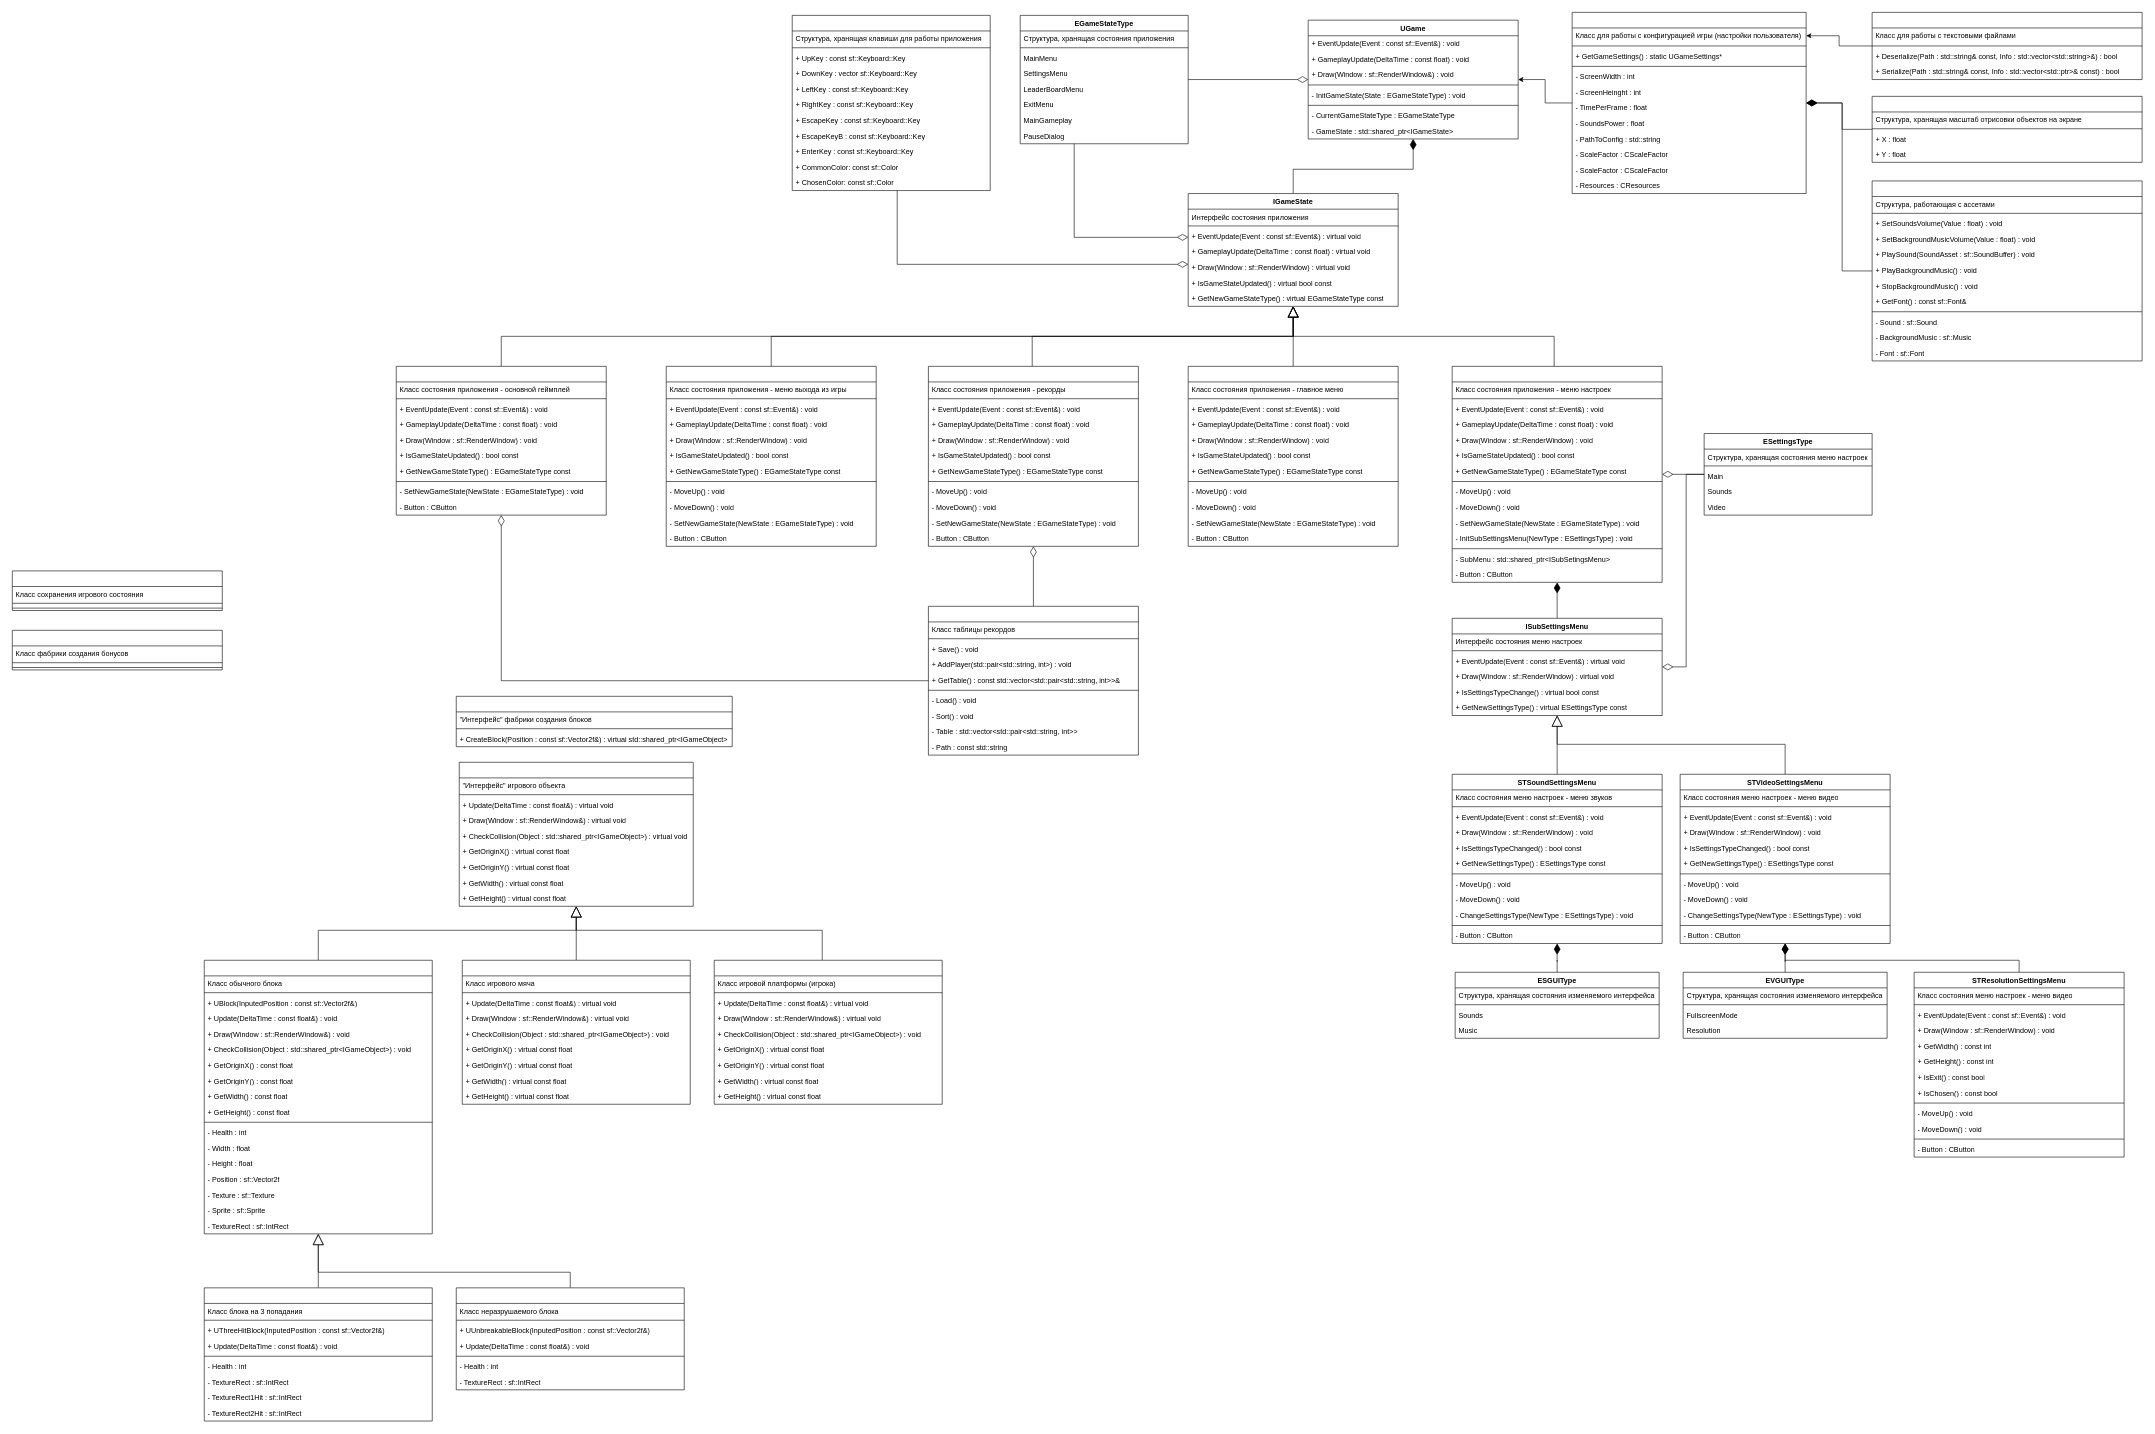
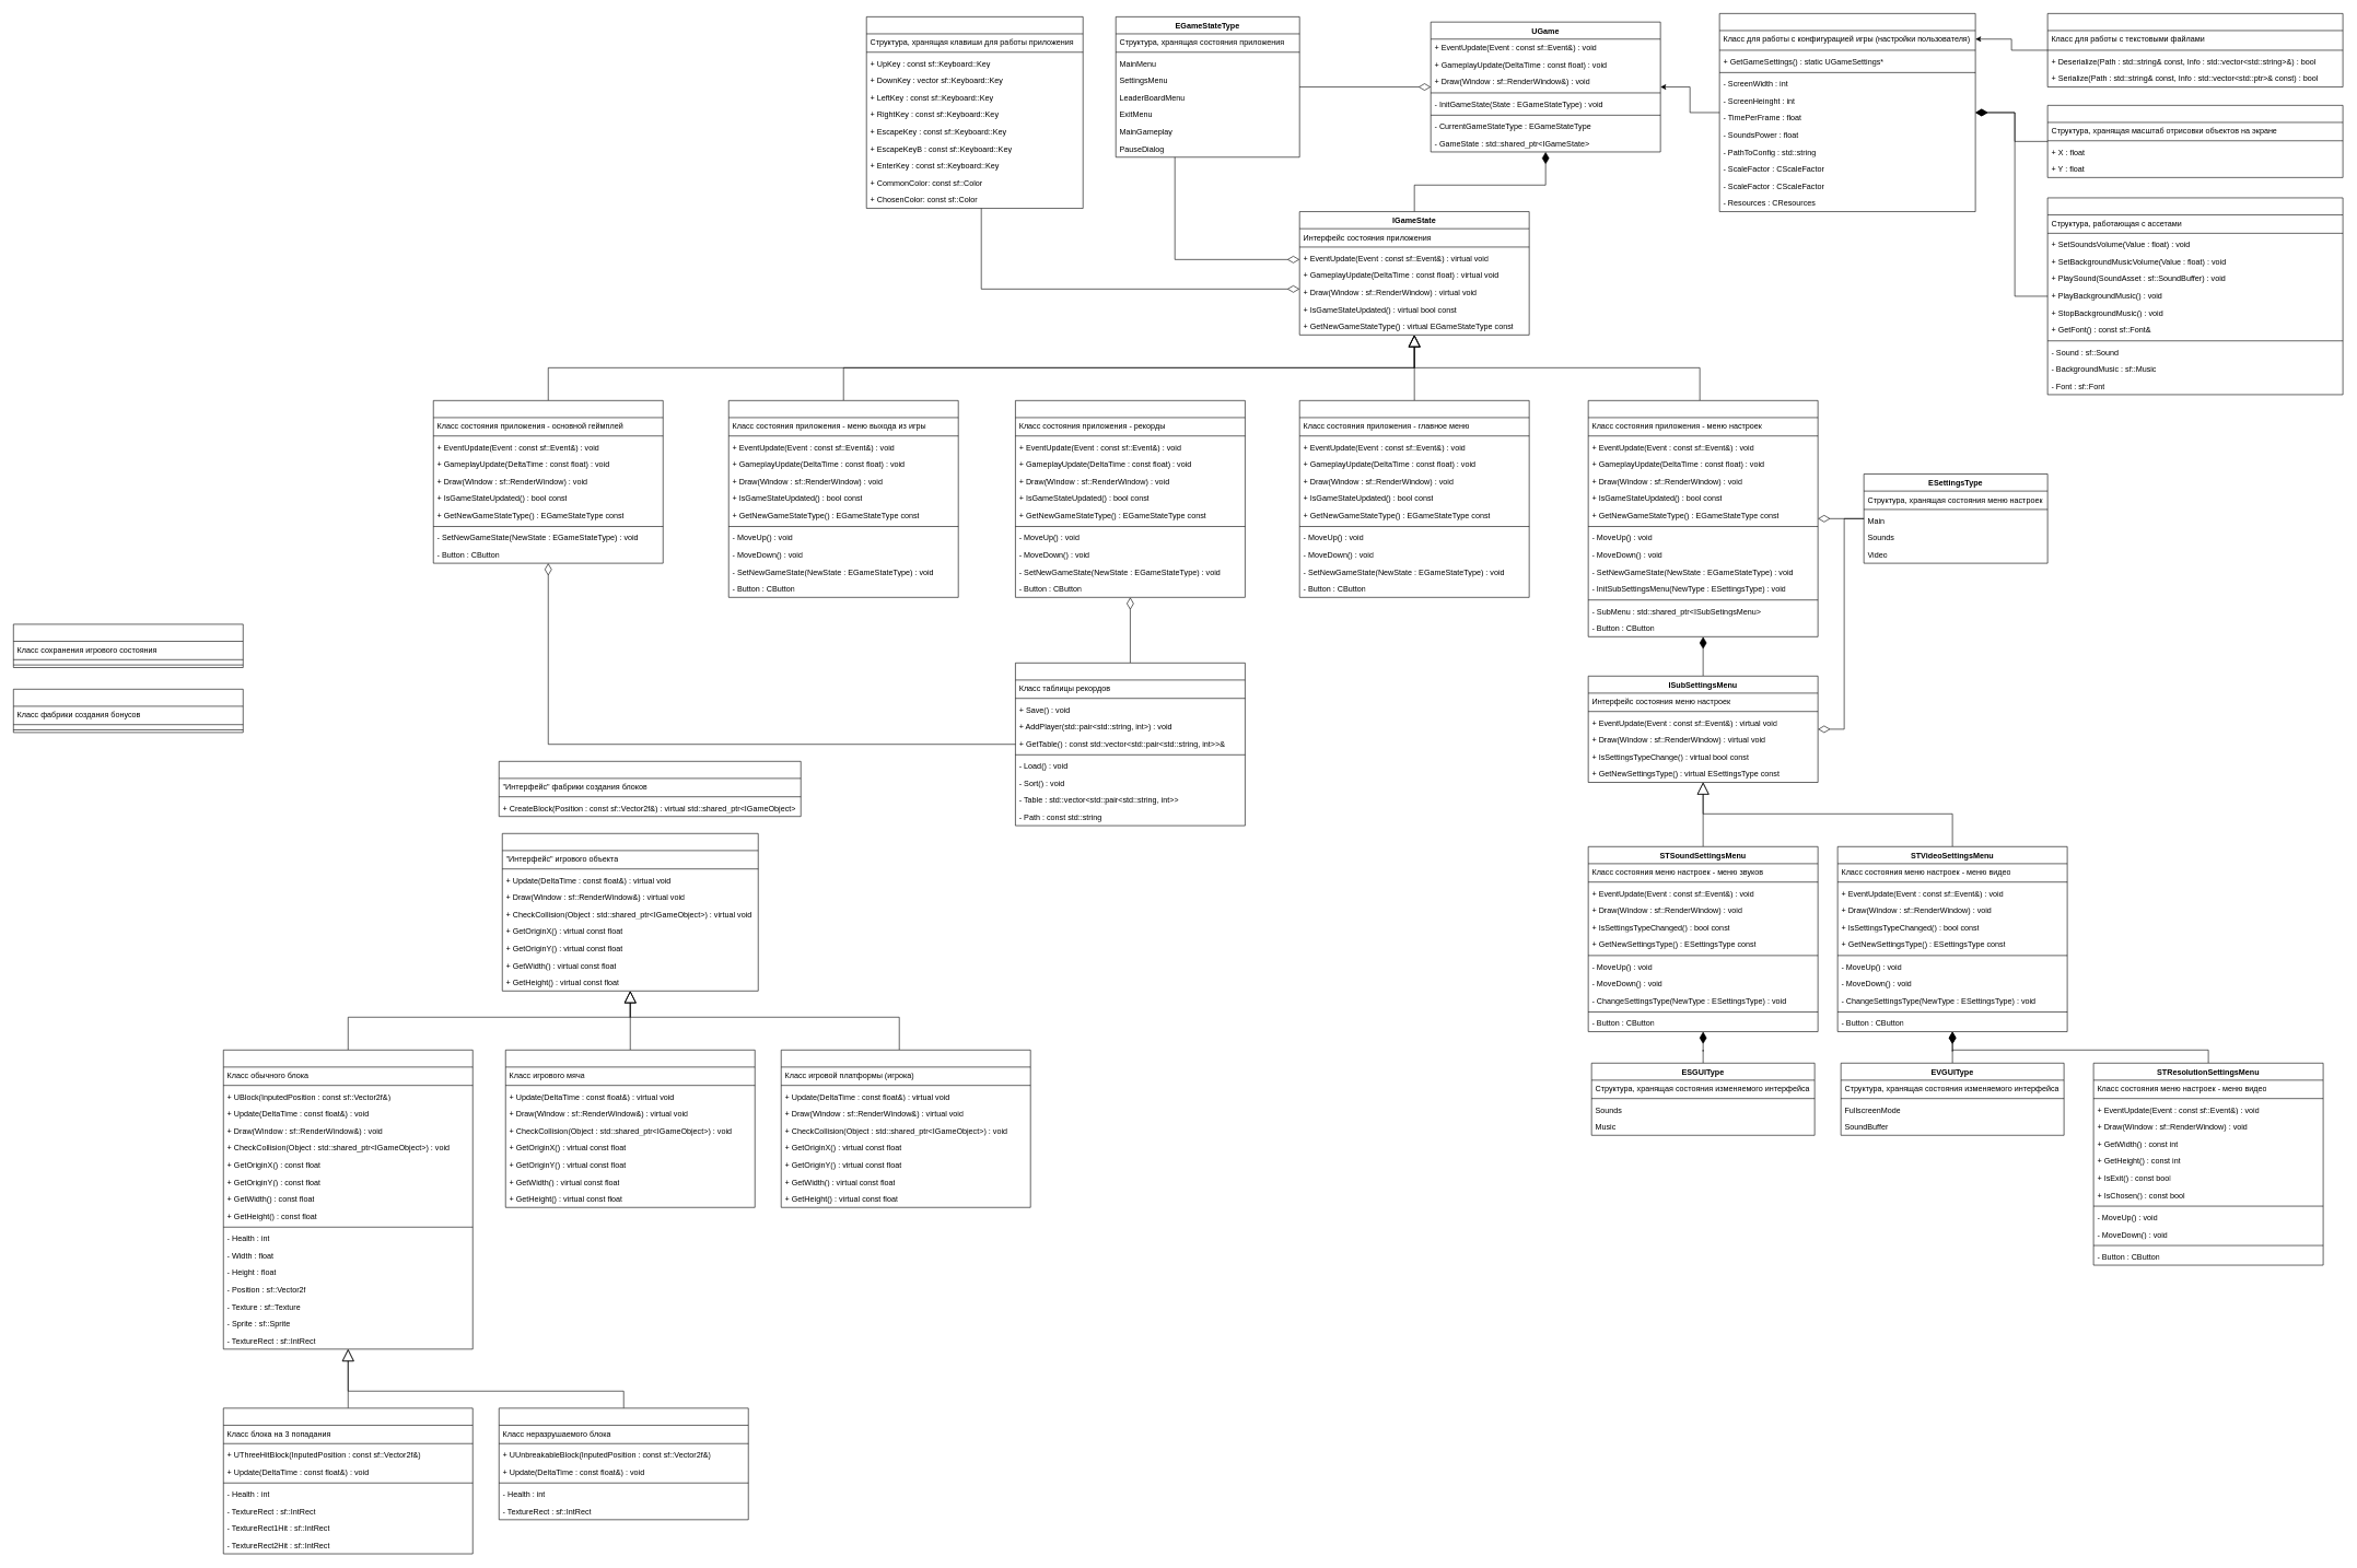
- <mxCell id="186" style="edgeStyle=orthogonalEdgeStyle;rounded=0;orthogonalLoop=1;jettySize=auto;html=1;endSize=16;endArrow=block;endFill=0;" parent="1" source="187" target="12" edge="1"><mxGeometry relative="1" as="geometry"><Array as="points"><mxPoint x="1720" y="560" /><mxPoint x="2155" y="560" /></Array></mxGeometry></mxCell>
- <mxCell id="170" value="Resolution" style="text;strokeColor=none;fillColor=none;align=left;verticalAlign=top;spacingLeft=4;spacingRight=4;overflow=hidden;rotatable=0;points=[[0,0.5],[1,0.5]];portConstraint=eastwest;whiteSpace=wrap;html=1;" parent="166" vertex="1"><mxGeometry y="84" width="340" height="26" as="geometry" /></mxCell>
+ <mxCell id="170" value="SoundBuffer" style="text;strokeColor=none;fillColor=none;align=left;verticalAlign=top;spacingLeft=4;spacingRight=4;overflow=hidden;rotatable=0;points=[[0,0.5],[1,0.5]];portConstraint=eastwest;whiteSpace=wrap;html=1;" parent="166" vertex="1"><mxGeometry y="84" width="340" height="26" as="geometry" /></mxCell>
